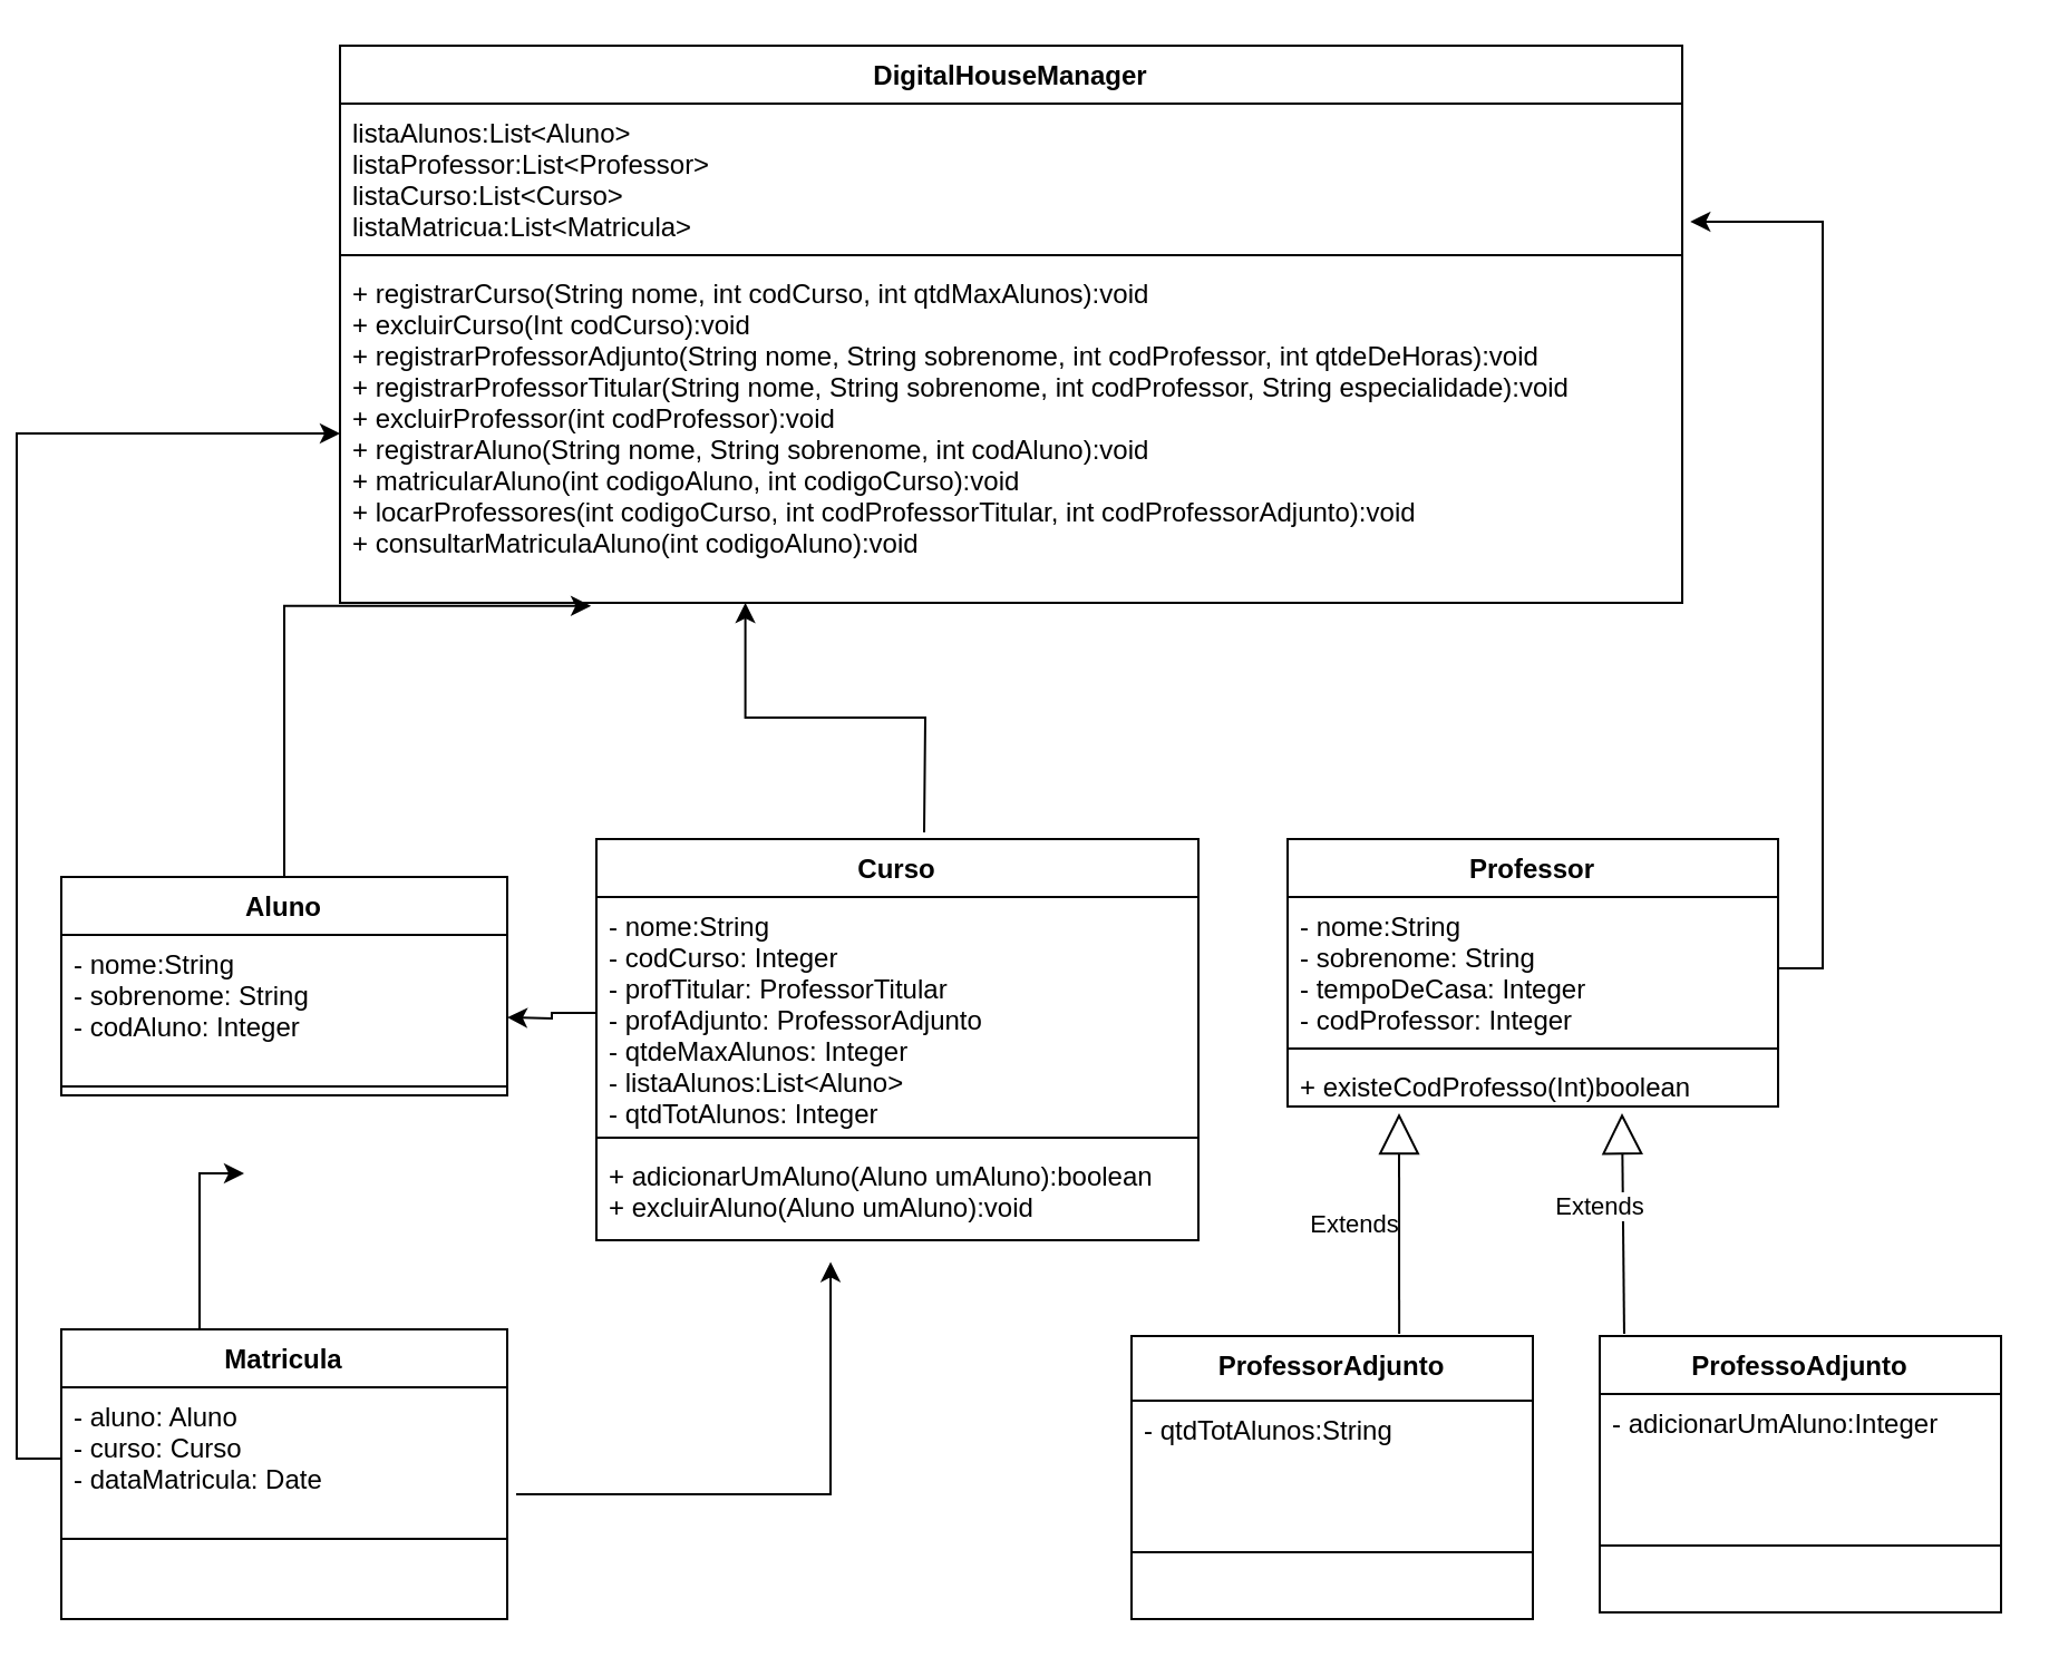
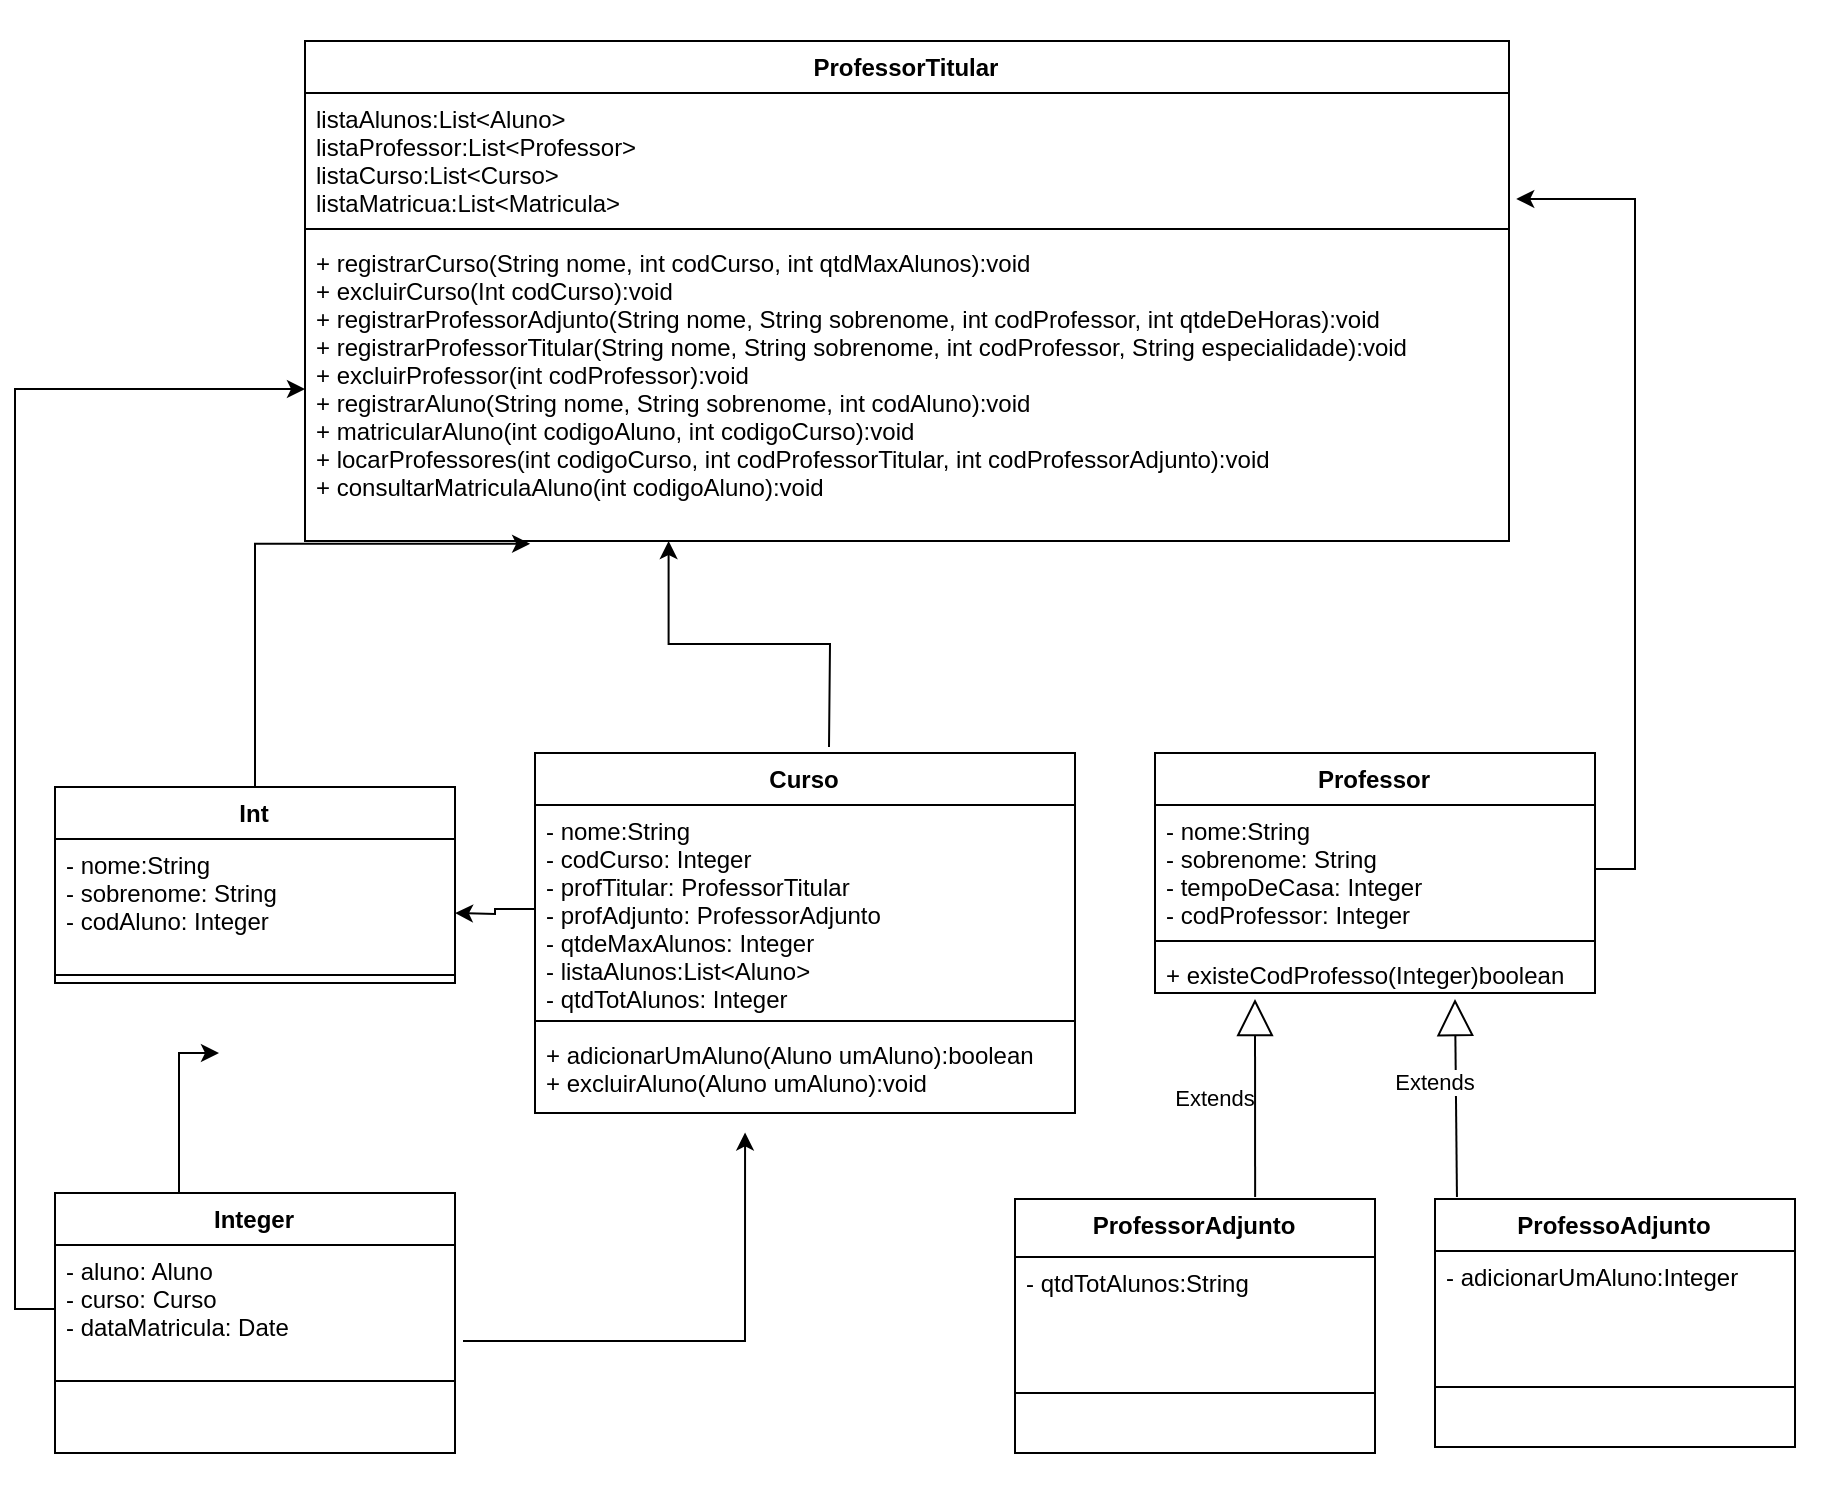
- <mxCell id="32" value="DigitalHouseManager" style="swimlane;fontStyle=1;align=center;verticalAlign=top;childLayout=stackLayout;horizontal=1;startSize=26;horizontalStack=0;resizeParent=1;resizeParentMax=0;resizeLast=0;collapsible=1;marginBottom=0;" parent="1" vertex="1"><mxGeometry x="145" y="20" width="602" height="250" as="geometry" /></mxCell>
+ <mxCell id="32" value="ProfessorTitular" style="swimlane;fontStyle=1;align=center;verticalAlign=top;childLayout=stackLayout;horizontal=1;startSize=26;horizontalStack=0;resizeParent=1;resizeParentMax=0;resizeLast=0;collapsible=1;marginBottom=0;" parent="1" vertex="1"><mxGeometry x="145" y="20" width="602" height="250" as="geometry" /></mxCell>
- <mxCell id="3" value="Aluno&#10;" style="swimlane;fontStyle=1;align=center;verticalAlign=top;childLayout=stackLayout;horizontal=1;startSize=26;horizontalStack=0;resizeParent=1;resizeParentMax=0;resizeLast=0;collapsible=1;marginBottom=0;" parent="1" vertex="1"><mxGeometry x="20" y="393" width="200" height="98" as="geometry" /></mxCell>
+ <mxCell id="3" value="Int&#10;" style="swimlane;fontStyle=1;align=center;verticalAlign=top;childLayout=stackLayout;horizontal=1;startSize=26;horizontalStack=0;resizeParent=1;resizeParentMax=0;resizeLast=0;collapsible=1;marginBottom=0;" parent="1" vertex="1"><mxGeometry x="20" y="393" width="200" height="98" as="geometry" /></mxCell>
- <mxCell id="14" value="+ existeCodProfesso(Int)boolean" style="text;strokeColor=none;fillColor=none;align=left;verticalAlign=top;spacingLeft=4;spacingRight=4;overflow=hidden;rotatable=0;points=[[0,0.5],[1,0.5]];portConstraint=eastwest;" parent="11" vertex="1"><mxGeometry y="98" width="220" height="22" as="geometry" /></mxCell>
+ <mxCell id="14" value="+ existeCodProfesso(Integer)boolean" style="text;strokeColor=none;fillColor=none;align=left;verticalAlign=top;spacingLeft=4;spacingRight=4;overflow=hidden;rotatable=0;points=[[0,0.5],[1,0.5]];portConstraint=eastwest;" parent="11" vertex="1"><mxGeometry y="98" width="220" height="22" as="geometry" /></mxCell>
- <mxCell id="28" value="Matricula&#10;" style="swimlane;fontStyle=1;align=center;verticalAlign=top;childLayout=stackLayout;horizontal=1;startSize=26;horizontalStack=0;resizeParent=1;resizeParentMax=0;resizeLast=0;collapsible=1;marginBottom=0;" parent="1" vertex="1"><mxGeometry x="20" y="596" width="200" height="130" as="geometry" /></mxCell>
+ <mxCell id="28" value="Integer&#10;" style="swimlane;fontStyle=1;align=center;verticalAlign=top;childLayout=stackLayout;horizontal=1;startSize=26;horizontalStack=0;resizeParent=1;resizeParentMax=0;resizeLast=0;collapsible=1;marginBottom=0;" parent="1" vertex="1"><mxGeometry x="20" y="596" width="200" height="130" as="geometry" /></mxCell>
